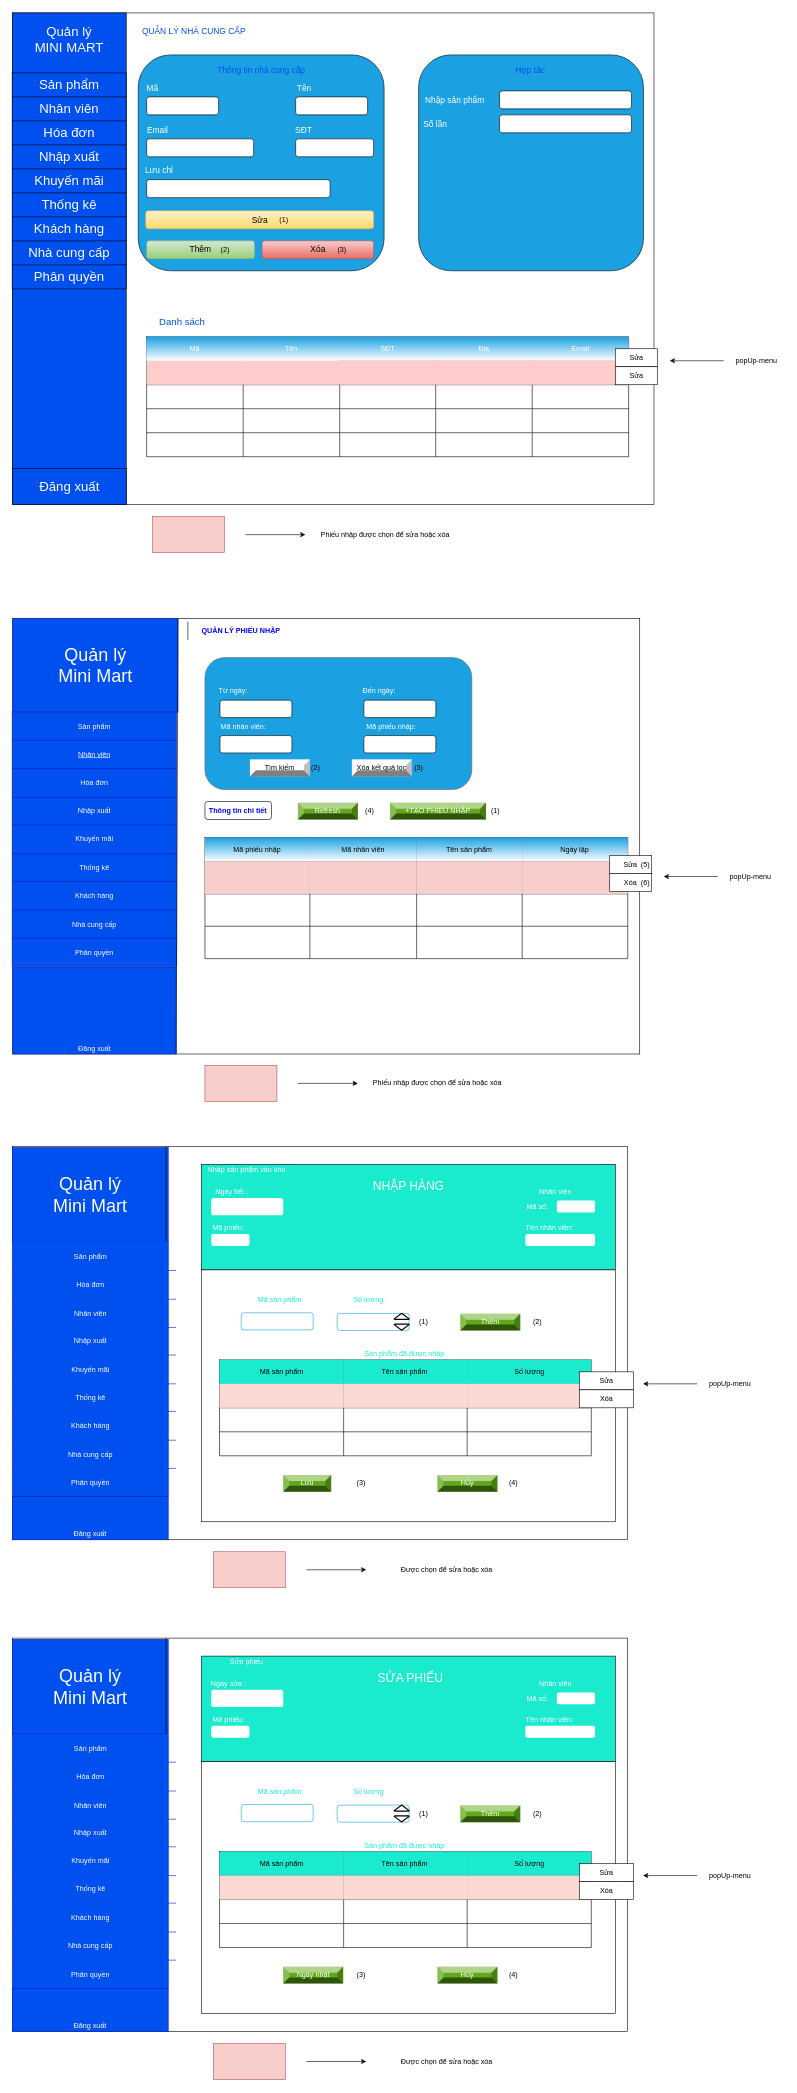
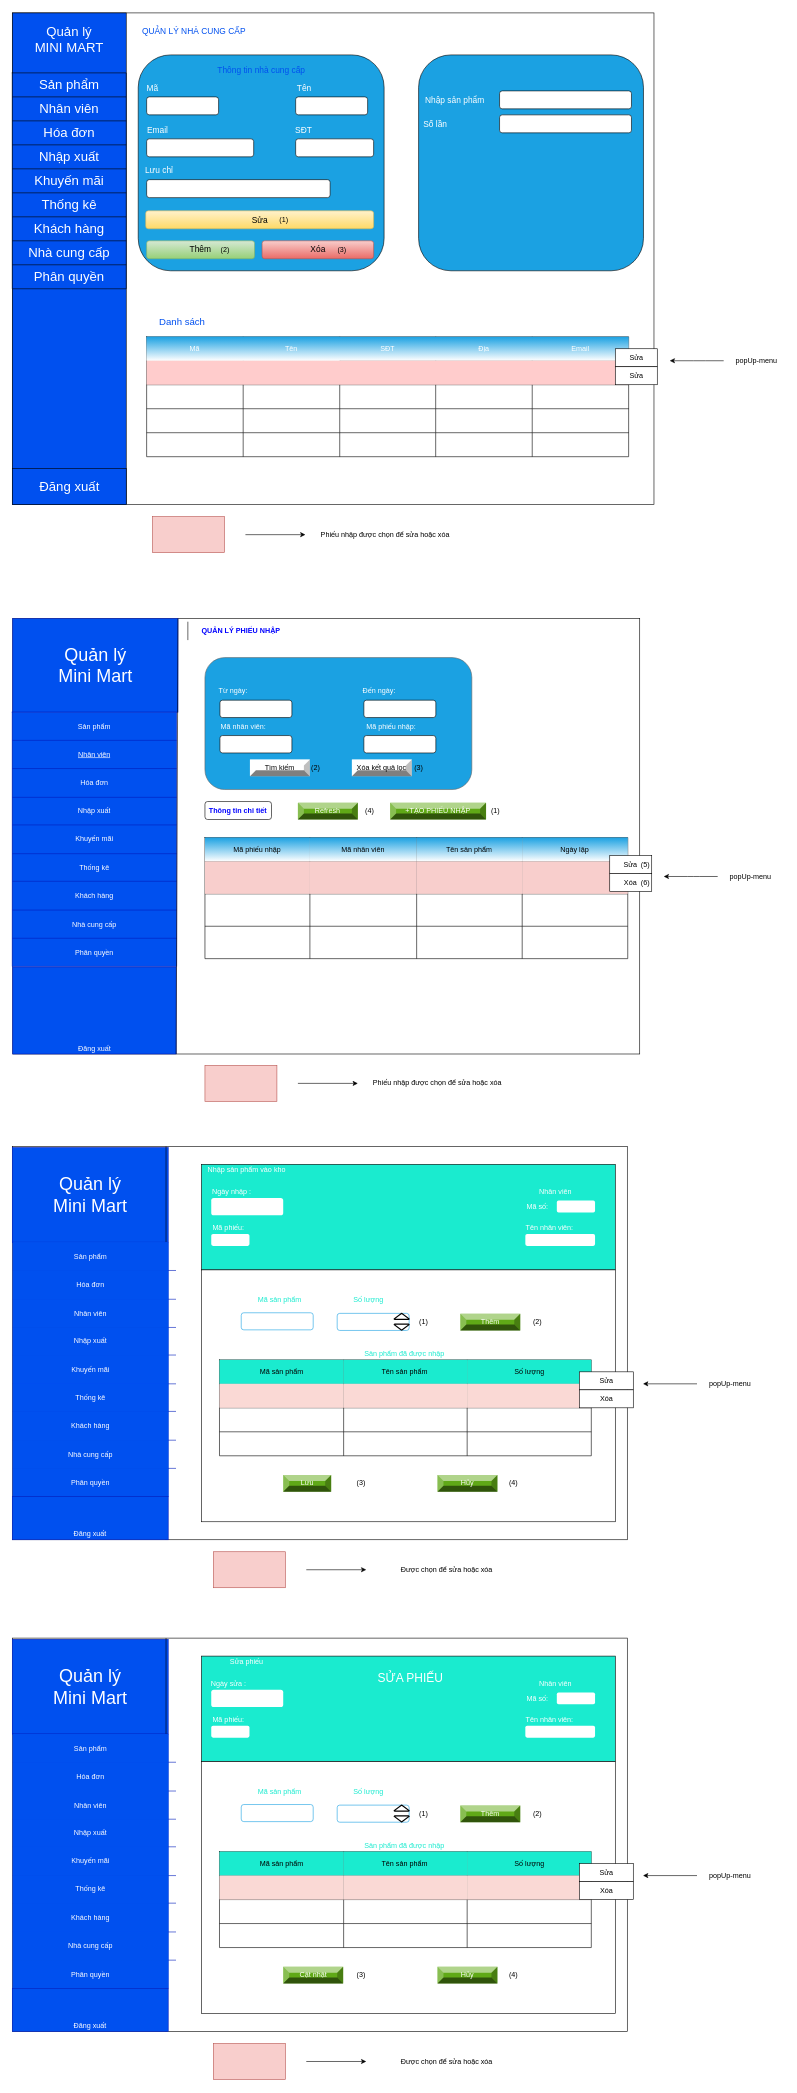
- <mxCell id="278" value="&lt;font color=&quot;#0050ef&quot;&gt;Hợp tác&lt;/font&gt;" style="text;html=1;strokeColor=none;fillColor=none;align=center;verticalAlign=middle;whiteSpace=wrap;rounded=0;fontSize=14;" vertex="1" parent="1"><mxGeometry x="834" y="100" width="100" height="30" as="geometry" /></mxCell>
- <mxCell id="107" value="&lt;font color=&quot;#ffffff&quot; style=&quot;font-size: 20px&quot;&gt;NHẬP HÀNG&lt;/font&gt;" style="text;html=1;strokeColor=none;fillColor=none;align=center;verticalAlign=middle;whiteSpace=wrap;rounded=0;shadow=0;" vertex="1" parent="1"><mxGeometry x="613.63" y="1956" width="133.75" height="40" as="geometry" /></mxCell>
- <mxCell id="105" value="&lt;font color=&quot;#ffffff&quot;&gt;Ngày tiết :&lt;/font&gt;" style="text;html=1;strokeColor=none;fillColor=none;align=center;verticalAlign=middle;whiteSpace=wrap;rounded=0;shadow=0;" vertex="1" parent="1"><mxGeometry x="345.5" y="1976" width="80" height="20" as="geometry" /></mxCell>
+ <mxCell id="105" value="&lt;font color=&quot;#ffffff&quot;&gt;Ngày nhập :&lt;/font&gt;" style="text;html=1;strokeColor=none;fillColor=none;align=center;verticalAlign=middle;whiteSpace=wrap;rounded=0;shadow=0;" vertex="1" parent="1"><mxGeometry x="345.5" y="1976" width="80" height="20" as="geometry" /></mxCell>
- <mxCell id="226" value="Ngày nhật" style="labelPosition=center;verticalLabelPosition=middle;align=center;html=1;shape=mxgraph.basic.shaded_button;dx=10;fillColor=#60a917;strokeColor=#2D7600;whiteSpace=wrap;rounded=0;shadow=0;glass=0;sketch=0;fontSize=12;fontColor=#ffffff;" vertex="1" parent="1"><mxGeometry x="471.75" y="3278" width="100" height="28" as="geometry" /></mxCell>
+ <mxCell id="226" value="Cật nhật" style="labelPosition=center;verticalLabelPosition=middle;align=center;html=1;shape=mxgraph.basic.shaded_button;dx=10;fillColor=#60a917;strokeColor=#2D7600;whiteSpace=wrap;rounded=0;shadow=0;glass=0;sketch=0;fontSize=12;fontColor=#ffffff;" vertex="1" parent="1"><mxGeometry x="471.75" y="3278" width="100" height="28" as="geometry" /></mxCell>
